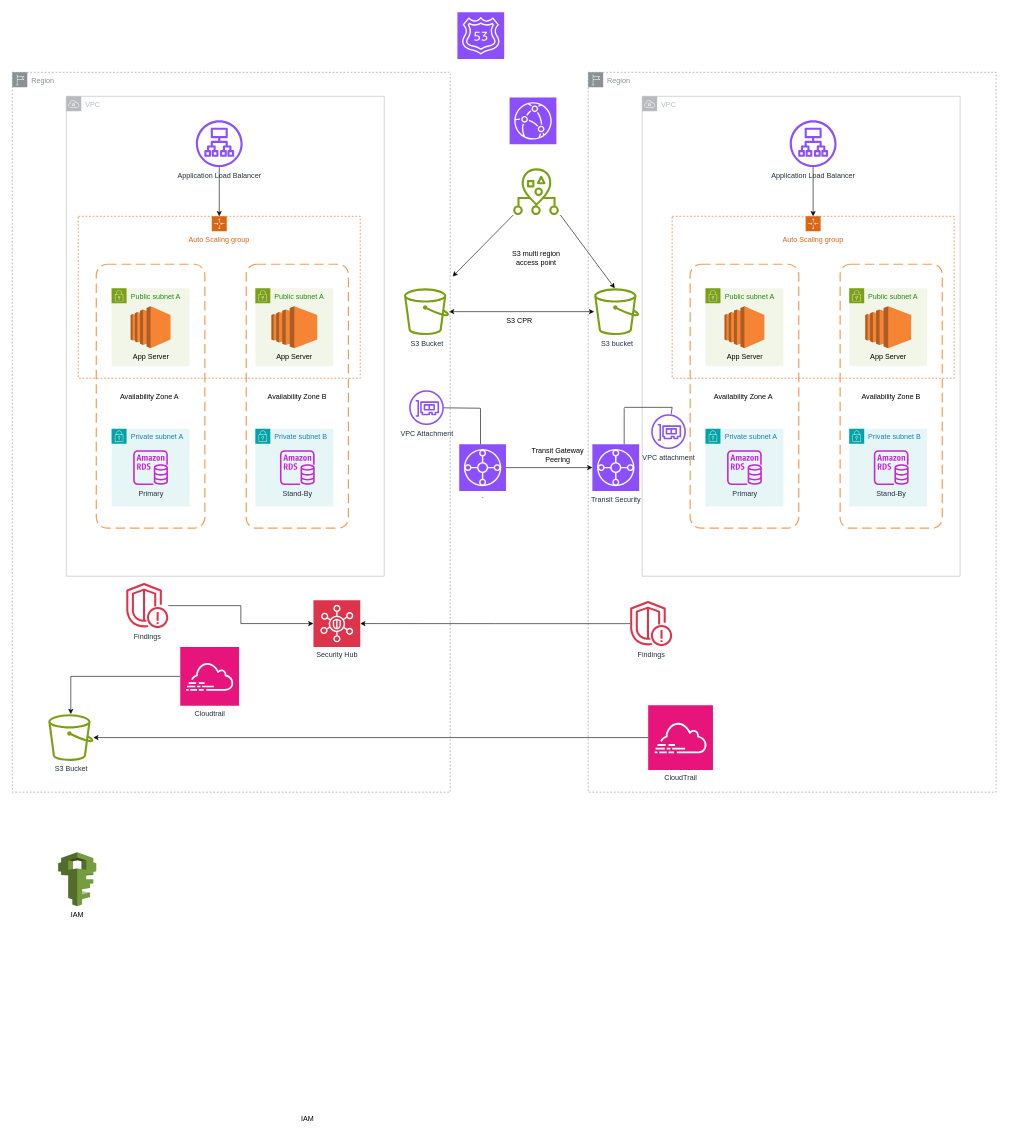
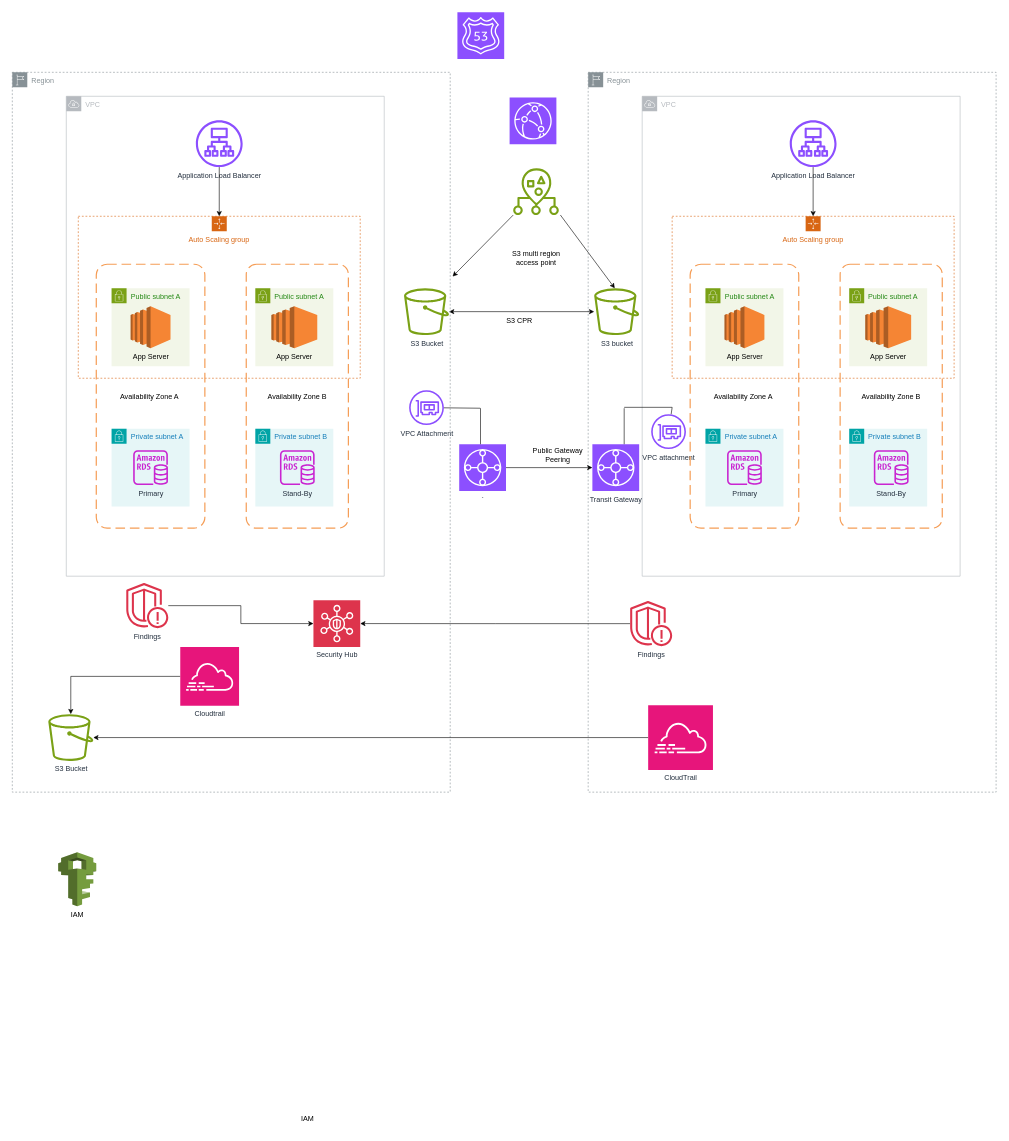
- <mxCell id="24" value="Transit Gateway&lt;br&gt;Peering" style="text;html=1;align=center;verticalAlign=middle;resizable=0;points=[];autosize=1;strokeColor=none;fillColor=none;" parent="1" vertex="1"><mxGeometry x="874" y="738" width="110" height="40" as="geometry" /></mxCell>
+ <mxCell id="24" value="Public Gateway&lt;br&gt;Peering" style="text;html=1;align=center;verticalAlign=middle;resizable=0;points=[];autosize=1;strokeColor=none;fillColor=none;" parent="1" vertex="1"><mxGeometry x="874" y="738" width="110" height="40" as="geometry" /></mxCell>
- <mxCell id="16" value="Transit Security" style="sketch=0;points=[[0,0,0],[0.25,0,0],[0.5,0,0],[0.75,0,0],[1,0,0],[0,1,0],[0.25,1,0],[0.5,1,0],[0.75,1,0],[1,1,0],[0,0.25,0],[0,0.5,0],[0,0.75,0],[1,0.25,0],[1,0.5,0],[1,0.75,0]];outlineConnect=0;fontColor=#232F3E;fillColor=#8C4FFF;strokeColor=#ffffff;dashed=0;verticalLabelPosition=bottom;verticalAlign=top;align=center;html=1;fontSize=12;fontStyle=0;aspect=fixed;shape=mxgraph.aws4.resourceIcon;resIcon=mxgraph.aws4.transit_gateway;" parent="1" vertex="1"><mxGeometry x="987" y="740" width="78" height="78" as="geometry" /></mxCell>
+ <mxCell id="16" value="Transit Gateway" style="sketch=0;points=[[0,0,0],[0.25,0,0],[0.5,0,0],[0.75,0,0],[1,0,0],[0,1,0],[0.25,1,0],[0.5,1,0],[0.75,1,0],[1,1,0],[0,0.25,0],[0,0.5,0],[0,0.75,0],[1,0.25,0],[1,0.5,0],[1,0.75,0]];outlineConnect=0;fontColor=#232F3E;fillColor=#8C4FFF;strokeColor=#ffffff;dashed=0;verticalLabelPosition=bottom;verticalAlign=top;align=center;html=1;fontSize=12;fontStyle=0;aspect=fixed;shape=mxgraph.aws4.resourceIcon;resIcon=mxgraph.aws4.transit_gateway;" parent="1" vertex="1"><mxGeometry x="987" y="740" width="78" height="78" as="geometry" /></mxCell>
